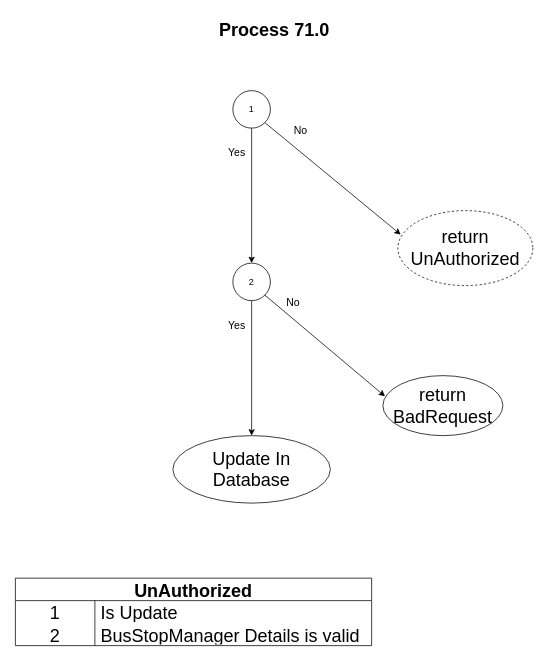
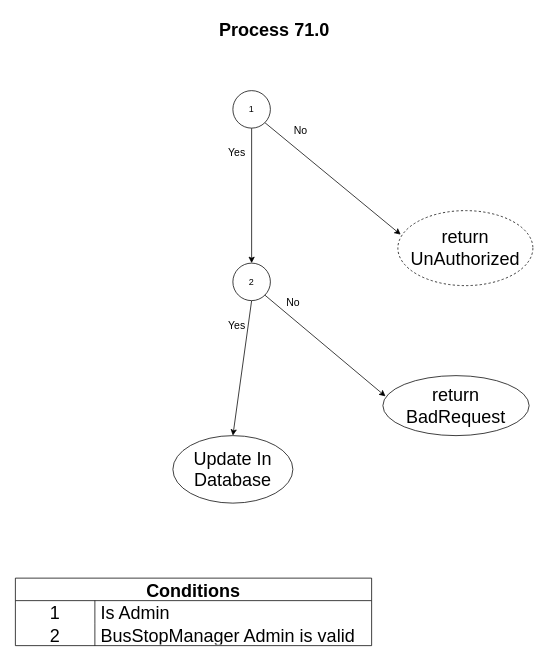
- <mxCell id="18" value="return &lt;br&gt;BadRequest" style="ellipse;whiteSpace=wrap;html=1;fontSize=24;" vertex="1" parent="1"><mxGeometry x="510" y="500" width="160" height="80" as="geometry" /></mxCell>
+ <mxCell id="18" value="return &lt;br&gt;BadRequest" style="ellipse;whiteSpace=wrap;html=1;fontSize=24;" vertex="1" parent="1"><mxGeometry x="510" y="500" width="195" height="80" as="geometry" /></mxCell>
- <mxCell id="20" value="Update In Database" style="ellipse;whiteSpace=wrap;html=1;fontSize=24;" vertex="1" parent="1"><mxGeometry x="230" y="580" width="210" height="90" as="geometry" /></mxCell>
+ <mxCell id="20" value="Update In Database" style="ellipse;whiteSpace=wrap;html=1;fontSize=24;" vertex="1" parent="1"><mxGeometry x="230" y="580" width="160" height="90" as="geometry" /></mxCell>
- <mxCell id="6" value="UnAuthorized" style="shape=table;startSize=30;container=1;collapsible=0;childLayout=tableLayout;fixedRows=1;rowLines=0;fontStyle=1;fontSize=24;" vertex="1" parent="1"><mxGeometry x="20" y="770" width="475" height="90" as="geometry" /></mxCell>
+ <mxCell id="6" value="Conditions" style="shape=table;startSize=30;container=1;collapsible=0;childLayout=tableLayout;fixedRows=1;rowLines=0;fontStyle=1;fontSize=24;" vertex="1" parent="1"><mxGeometry x="20" y="770" width="475" height="90" as="geometry" /></mxCell>
- <mxCell id="9" value="Is Update" style="shape=partialRectangle;html=1;whiteSpace=wrap;connectable=0;fillColor=none;top=0;left=0;bottom=0;right=0;align=left;spacingLeft=6;overflow=hidden;fontSize=24;" vertex="1" parent="7"><mxGeometry x="106" width="369" height="30" as="geometry"><mxRectangle width="369" height="30" as="alternateBounds" /></mxGeometry></mxCell>
+ <mxCell id="9" value="Is Admin" style="shape=partialRectangle;html=1;whiteSpace=wrap;connectable=0;fillColor=none;top=0;left=0;bottom=0;right=0;align=left;spacingLeft=6;overflow=hidden;fontSize=24;" vertex="1" parent="7"><mxGeometry x="106" width="369" height="30" as="geometry"><mxRectangle width="369" height="30" as="alternateBounds" /></mxGeometry></mxCell>
- <mxCell id="12" value="BusStopManager Details is valid" style="shape=partialRectangle;html=1;whiteSpace=wrap;connectable=0;fillColor=none;top=0;left=0;bottom=0;right=0;align=left;spacingLeft=6;overflow=hidden;fontSize=24;" vertex="1" parent="10"><mxGeometry x="106" width="369" height="30" as="geometry"><mxRectangle width="369" height="30" as="alternateBounds" /></mxGeometry></mxCell>
+ <mxCell id="12" value="BusStopManager Admin is valid" style="shape=partialRectangle;html=1;whiteSpace=wrap;connectable=0;fillColor=none;top=0;left=0;bottom=0;right=0;align=left;spacingLeft=6;overflow=hidden;fontSize=24;" vertex="1" parent="10"><mxGeometry x="106" width="369" height="30" as="geometry"><mxRectangle width="369" height="30" as="alternateBounds" /></mxGeometry></mxCell>
